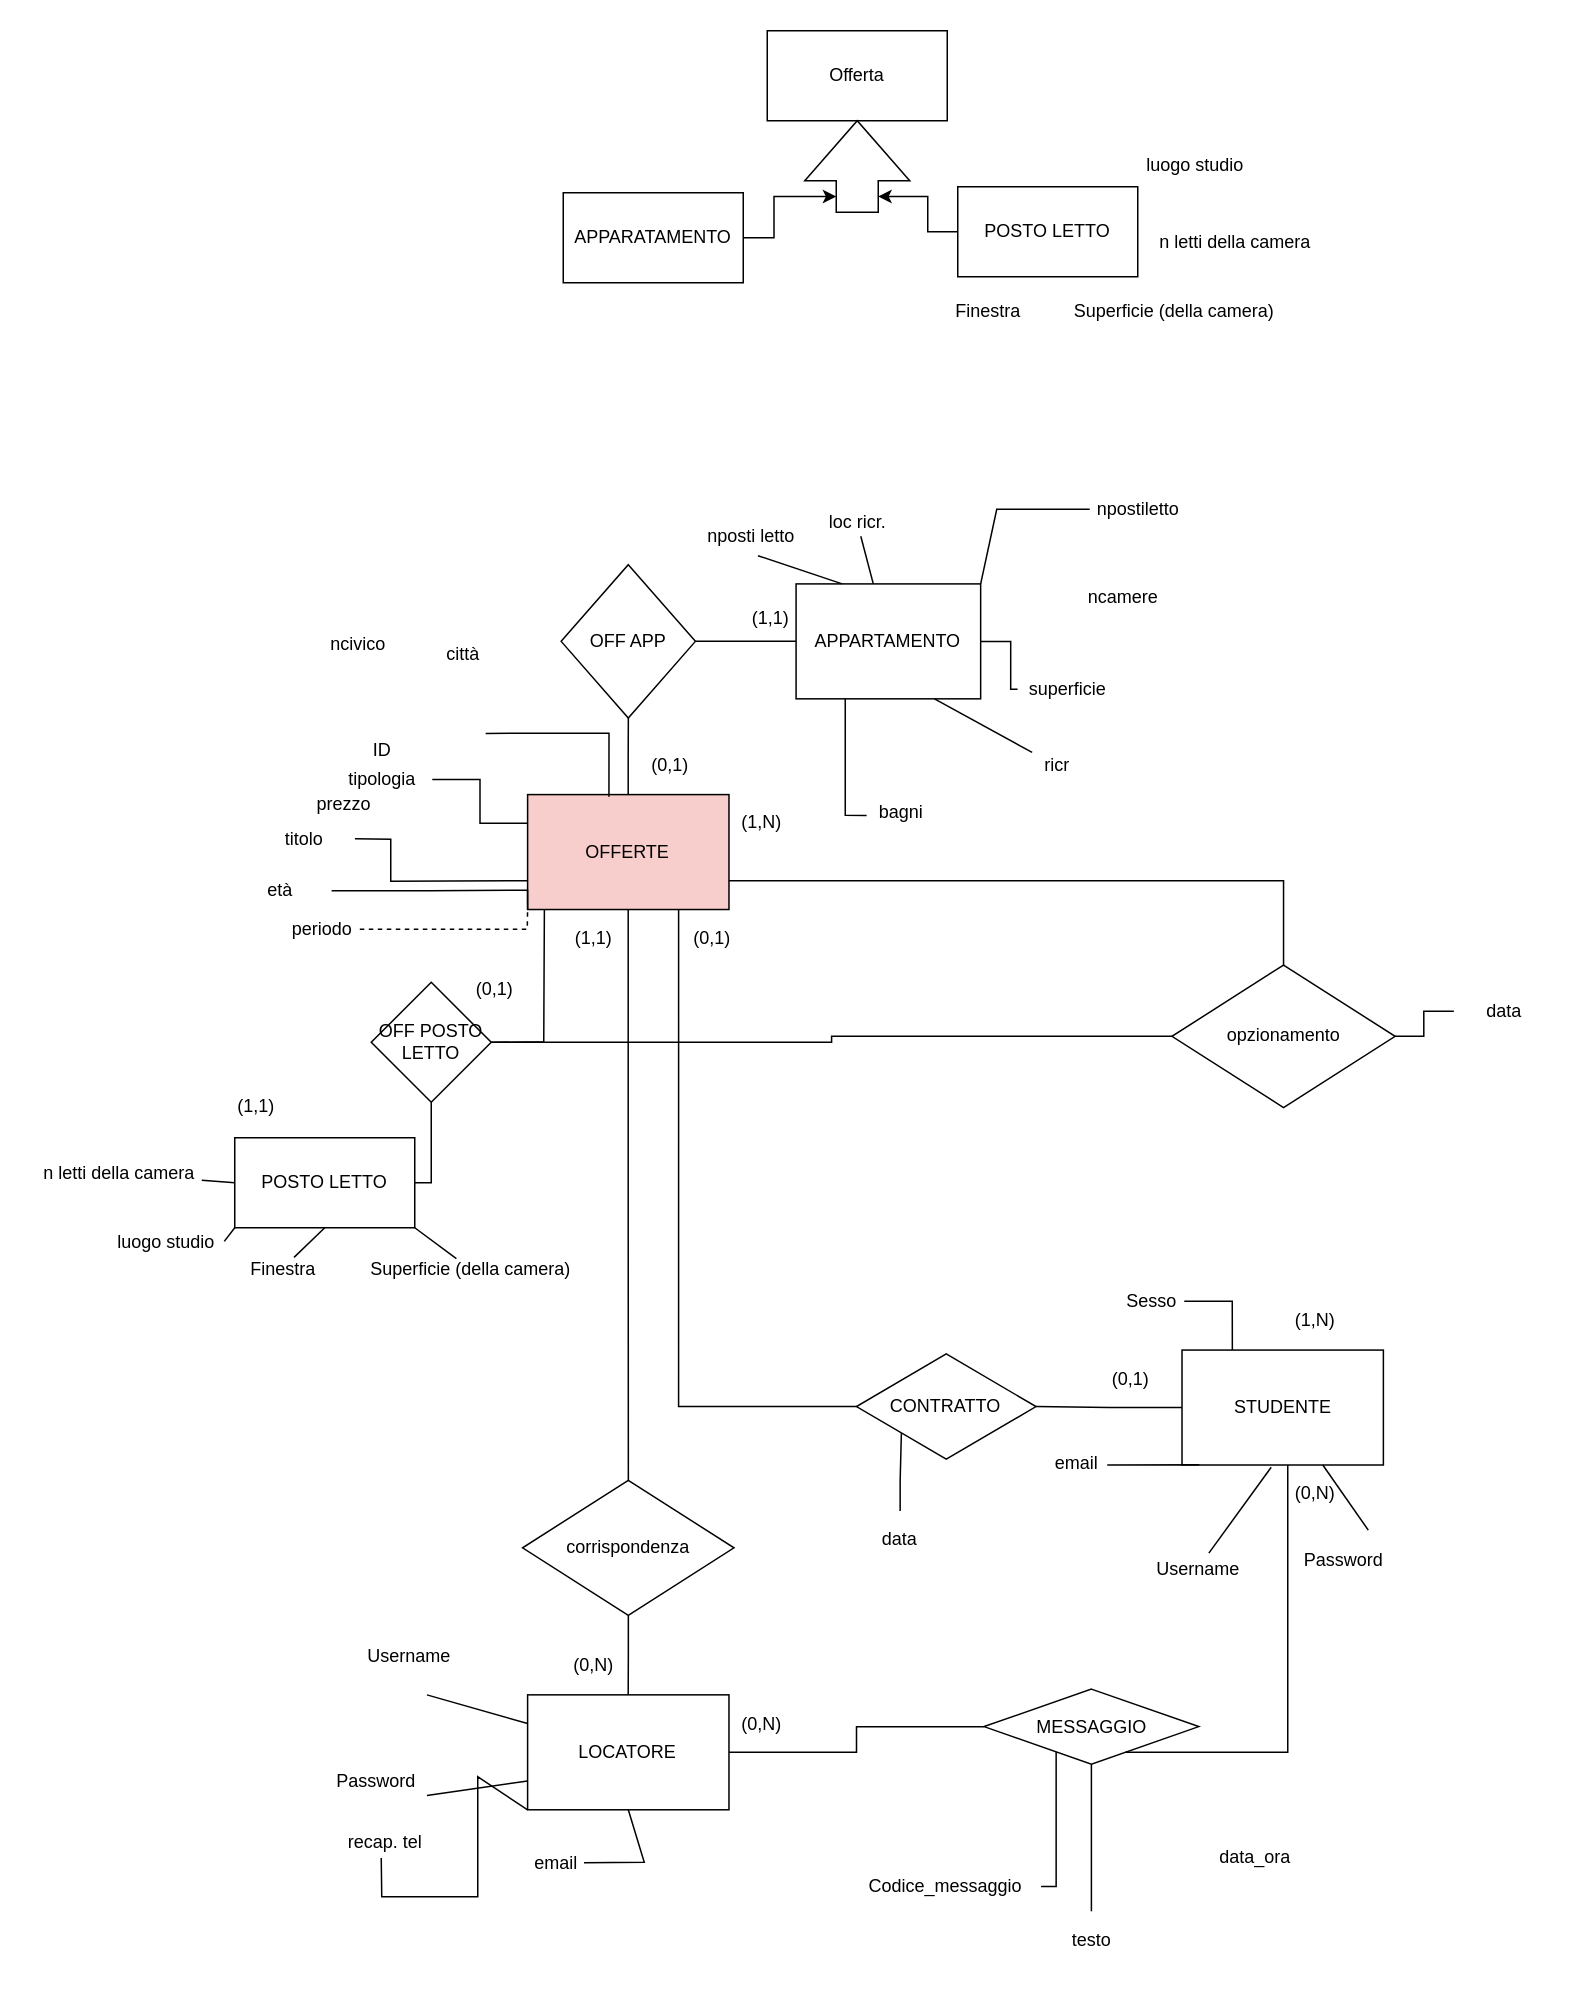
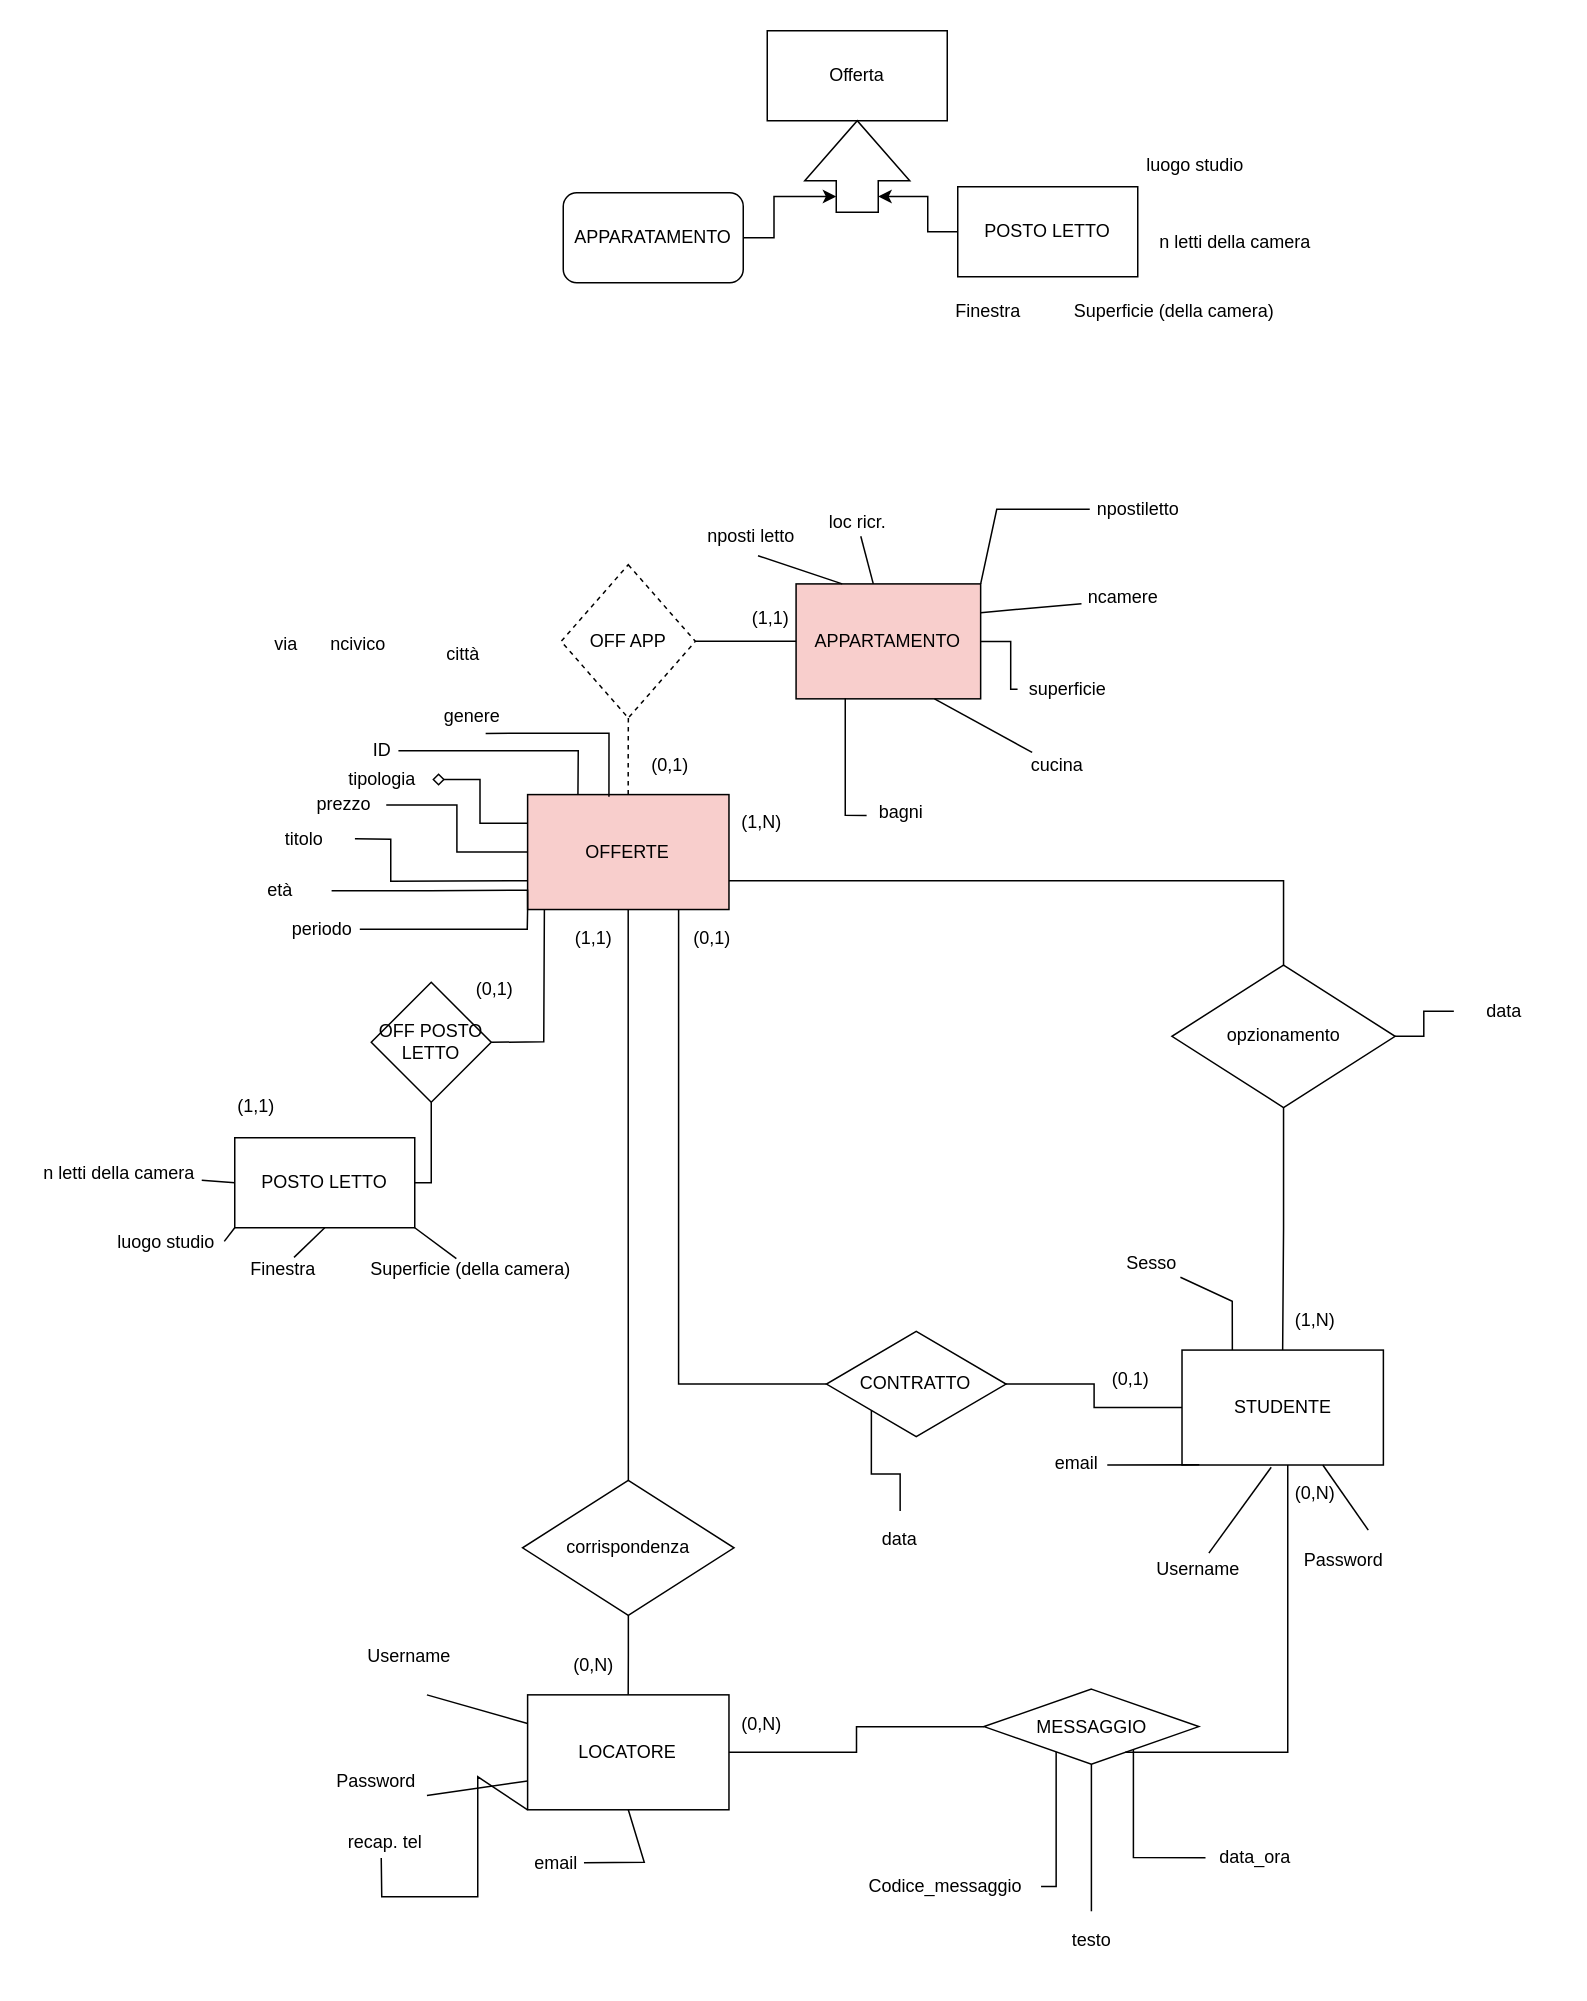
- <mxCell id="95" value="APPARATAMENTO" style="whiteSpace=wrap;html=1;" vertex="1" parent="1"><mxGeometry x="375" y="128" width="120" height="60" as="geometry" /></mxCell>
+ <mxCell id="95" value="APPARATAMENTO" style="whiteSpace=wrap;html=1;rounded=1;" vertex="1" parent="1"><mxGeometry x="375" y="128" width="120" height="60" as="geometry" /></mxCell>
+ <mxCell id="81" value="" style="endArrow=none;html=1;rounded=0;entryX=0.002;entryY=0.732;entryDx=0;entryDy=0;entryPerimeter=0;exitX=1;exitY=0.25;exitDx=0;exitDy=0;" edge="1" parent="2" source="29" target="80"><mxGeometry relative="1" as="geometry"><mxPoint x="216" y="-82" as="sourcePoint" /><mxPoint x="376" y="-82" as="targetPoint" /></mxGeometry></mxCell>
- <mxCell id="27" value="OFF APP" style="rhombus;whiteSpace=wrap;html=1;rounded=0;" parent="2" vertex="1"><mxGeometry x="156.61" width="89.492" height="102.156" as="geometry" /></mxCell>
+ <mxCell id="27" value="OFF APP" style="rhombus;whiteSpace=wrap;html=1;rounded=0;dashed=1;" parent="2" vertex="1"><mxGeometry x="156.61" width="89.492" height="102.156" as="geometry" /></mxCell>
- <mxCell id="29" value="APPARTAMENTO" style="whiteSpace=wrap;html=1;rounded=0;" parent="2" vertex="1"><mxGeometry x="313.22" y="12.769" width="123.051" height="76.617" as="geometry" /></mxCell>
+ <mxCell id="29" value="APPARTAMENTO" style="whiteSpace=wrap;html=1;rounded=0;fillColor=#f8cecc;" parent="2" vertex="1"><mxGeometry x="313.22" y="12.769" width="123.051" height="76.617" as="geometry" /></mxCell>
+ <mxCell id="82" value="via" style="text;html=1;align=center;verticalAlign=middle;resizable=0;points=[];autosize=1;strokeColor=none;fillColor=none;" vertex="1" parent="2"><mxGeometry x="-39.94" y="44" width="25" height="18" as="geometry" /></mxCell>
+ <mxCell id="48" value="genere" style="text;html=1;strokeColor=none;fillColor=none;align=center;verticalAlign=middle;whiteSpace=wrap;rounded=0;" parent="2" vertex="1"><mxGeometry x="63.763" y="81.724" width="67.119" height="38.308" as="geometry" /></mxCell>
+ <mxCell id="64" value="" style="endArrow=none;html=1;rounded=0;exitX=0.25;exitY=0;exitDx=0;exitDy=0;" edge="1" parent="2" source="9" target="63"><mxGeometry relative="1" as="geometry"><mxPoint x="212" y="230" as="sourcePoint" /><mxPoint x="372" y="230" as="targetPoint" /><Array as="points"><mxPoint x="168" y="124" /></Array></mxGeometry></mxCell>
- <mxCell id="28" value="" style="edgeStyle=orthogonalEdgeStyle;rounded=0;orthogonalLoop=1;jettySize=auto;html=1;endArrow=none;endFill=0;" parent="2" source="9" target="27" edge="1"><mxGeometry relative="1" as="geometry" /></mxCell>
+ <mxCell id="28" value="" style="edgeStyle=orthogonalEdgeStyle;rounded=0;orthogonalLoop=1;jettySize=auto;html=1;endArrow=none;endFill=0;dashed=1;" parent="2" source="9" target="27" edge="1"><mxGeometry relative="1" as="geometry" /></mxCell>
- <mxCell id="78" value="ricr" style="text;html=1;align=center;verticalAlign=middle;resizable=0;points=[];autosize=1;strokeColor=none;fillColor=none;" vertex="1" parent="2"><mxGeometry x="465" y="125.08" width="44" height="18" as="geometry" /></mxCell>
+ <mxCell id="78" value="cucina" style="text;html=1;align=center;verticalAlign=middle;resizable=0;points=[];autosize=1;strokeColor=none;fillColor=none;" vertex="1" parent="2"><mxGeometry x="465" y="125.08" width="44" height="18" as="geometry" /></mxCell>
- <mxCell id="45" style="edgeStyle=orthogonalEdgeStyle;rounded=0;orthogonalLoop=1;jettySize=auto;html=1;exitX=0;exitY=0.25;exitDx=0;exitDy=0;endArrow=none;endFill=0;" parent="2" source="9" target="44" edge="1"><mxGeometry relative="1" as="geometry" /></mxCell>
+ <mxCell id="45" style="edgeStyle=orthogonalEdgeStyle;rounded=0;orthogonalLoop=1;jettySize=auto;html=1;exitX=0;exitY=0.25;exitDx=0;exitDy=0;endArrow=diamond;endFill=0;" parent="2" source="9" target="44" edge="1"><mxGeometry relative="1" as="geometry" /></mxCell>
+ <mxCell id="43" style="edgeStyle=orthogonalEdgeStyle;rounded=0;orthogonalLoop=1;jettySize=auto;html=1;entryX=1;entryY=0.5;entryDx=0;entryDy=0;endArrow=none;endFill=0;" parent="2" source="9" target="42" edge="1"><mxGeometry relative="1" as="geometry" /></mxCell>
- <mxCell id="66" value="" style="endArrow=none;html=1;rounded=0;entryX=0;entryY=1;entryDx=0;entryDy=0;dashed=1;" edge="1" parent="2" source="60" target="9"><mxGeometry relative="1" as="geometry"><mxPoint x="-19" y="289" as="sourcePoint" /><mxPoint x="131" y="225" as="targetPoint" /><Array as="points"><mxPoint x="134" y="243" /></Array></mxGeometry></mxCell>
+ <mxCell id="66" value="" style="endArrow=none;html=1;rounded=0;entryX=0;entryY=1;entryDx=0;entryDy=0;" edge="1" parent="2" source="60" target="9"><mxGeometry relative="1" as="geometry"><mxPoint x="-19" y="289" as="sourcePoint" /><mxPoint x="131" y="225" as="targetPoint" /><Array as="points"><mxPoint x="134" y="243" /></Array></mxGeometry></mxCell>
- <mxCell id="13" value="" style="edgeStyle=orthogonalEdgeStyle;rounded=0;orthogonalLoop=1;jettySize=auto;html=1;endArrow=none;endFill=0;" parent="2" source="11" target="67" edge="1"><mxGeometry relative="1" as="geometry" /></mxCell>
+ <mxCell id="13" value="" style="edgeStyle=orthogonalEdgeStyle;rounded=0;orthogonalLoop=1;jettySize=auto;html=1;endArrow=none;endFill=0;" parent="2" source="11" target="12" edge="1"><mxGeometry relative="1" as="geometry" /></mxCell>
- <mxCell id="61" value="Sesso" style="text;html=1;align=center;verticalAlign=middle;resizable=0;points=[];autosize=1;strokeColor=none;fillColor=none;" vertex="1" parent="2"><mxGeometry x="528" y="482" width="44" height="18" as="geometry" /></mxCell>
+ <mxCell id="61" value="Sesso" style="text;html=1;align=center;verticalAlign=middle;resizable=0;points=[];autosize=1;strokeColor=none;fillColor=none;" vertex="1" parent="2"><mxGeometry x="528" y="457" width="44" height="18" as="geometry" /></mxCell>
- <mxCell id="15" value="CONTRATTO" style="rhombus;whiteSpace=wrap;html=1;rounded=0;" parent="2" vertex="1"><mxGeometry x="353.492" y="526.101" width="119.695" height="70.232" as="geometry" /></mxCell>
+ <mxCell id="15" value="CONTRATTO" style="rhombus;whiteSpace=wrap;html=1;rounded=0;" parent="2" vertex="1"><mxGeometry x="333.492" y="511.101" width="119.695" height="70.232" as="geometry" /></mxCell>
+ <mxCell id="8" style="edgeStyle=orthogonalEdgeStyle;rounded=0;orthogonalLoop=1;jettySize=auto;html=1;entryX=0;entryY=0.5;entryDx=0;entryDy=0;endArrow=none;endFill=0;" parent="2" source="54" target="5" edge="1"><mxGeometry relative="1" as="geometry"><Array as="points"><mxPoint x="538.068" y="861.937" /></Array></mxGeometry></mxCell>
